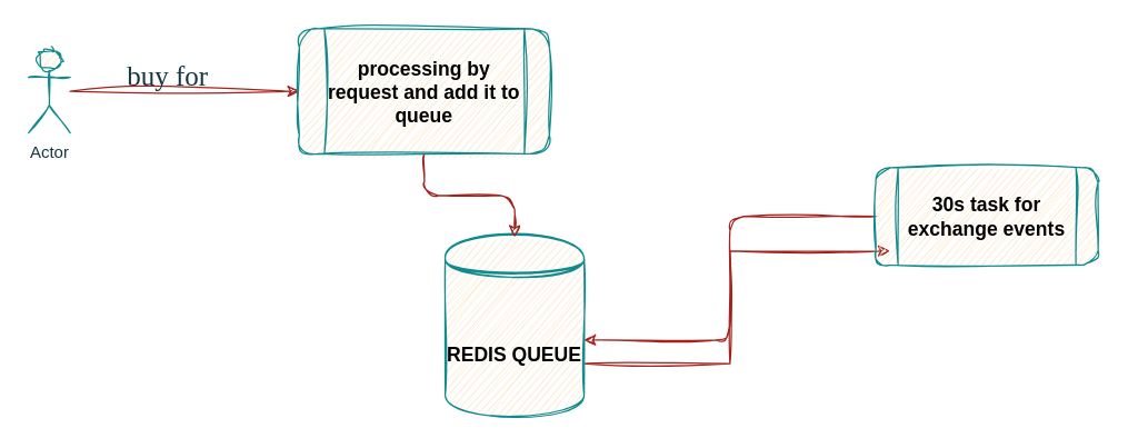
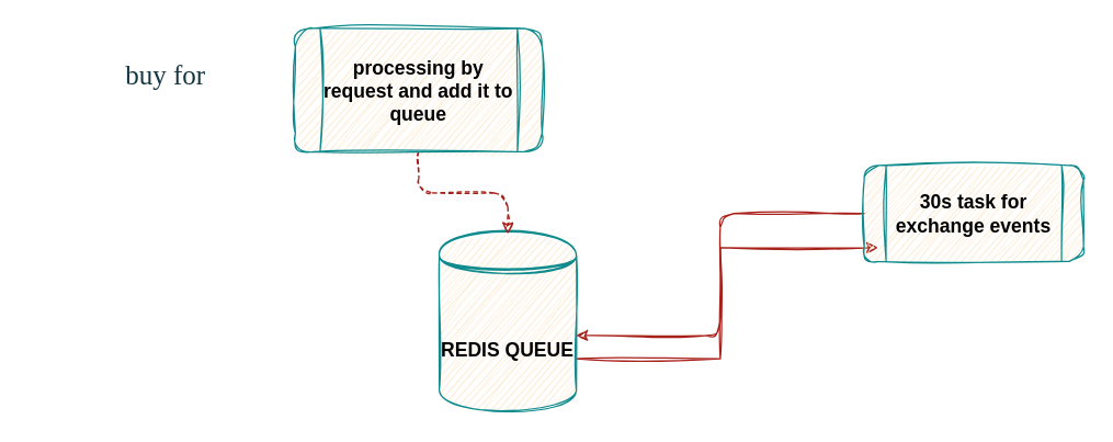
- <mxCell id="3" value="Actor" style="shape=umlActor;verticalLabelPosition=bottom;verticalAlign=top;html=1;outlineConnect=0;labelBackgroundColor=none;rounded=1;sketch=1;curveFitting=1;jiggle=2;fillColor=#FAE5C7;strokeColor=#0F8B8D;fontColor=#143642;" vertex="1" parent="1"><mxGeometry x="20" y="35" width="30" height="60" as="geometry" /></mxCell>
- <mxCell id="2" value="" style="edgeStyle=orthogonalEdgeStyle;rounded=1;orthogonalLoop=1;jettySize=auto;html=1;labelBackgroundColor=none;fontColor=default;sketch=1;curveFitting=1;jiggle=2;strokeColor=#A8201A;" edge="1" parent="1" source="3" target="9"><mxGeometry relative="1" as="geometry" /></mxCell>
- <mxCell id="8" style="edgeStyle=orthogonalEdgeStyle;rounded=1;orthogonalLoop=1;jettySize=auto;html=1;entryX=0.5;entryY=0;entryDx=0;entryDy=0;labelBackgroundColor=none;fontColor=default;sketch=1;curveFitting=1;jiggle=2;strokeColor=#A8201A;" edge="1" parent="1" source="9" target="5"><mxGeometry relative="1" as="geometry" /></mxCell>
+ <mxCell id="8" style="edgeStyle=orthogonalEdgeStyle;rounded=1;orthogonalLoop=1;jettySize=auto;html=1;entryX=0.5;entryY=0;entryDx=0;entryDy=0;labelBackgroundColor=none;fontColor=default;sketch=1;curveFitting=1;jiggle=2;strokeColor=#A8201A;dashed=1;" edge="1" parent="1" source="9" target="5"><mxGeometry relative="1" as="geometry" /></mxCell>
